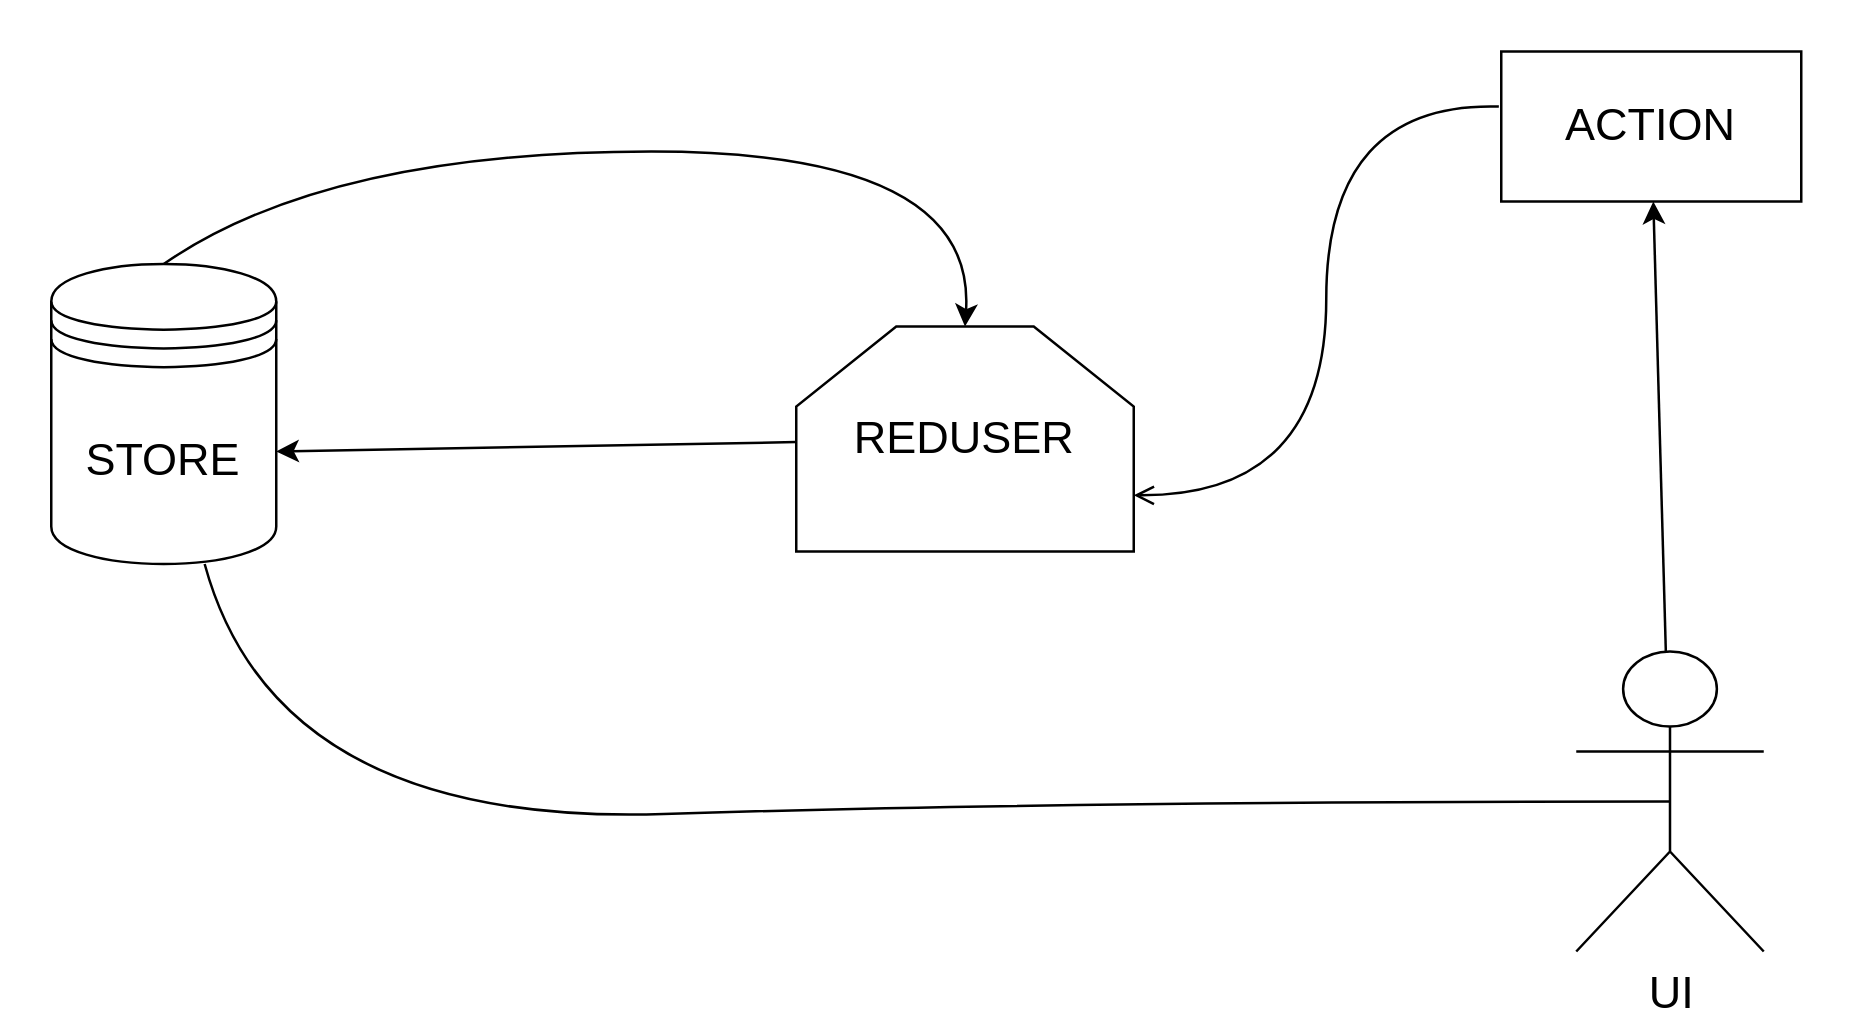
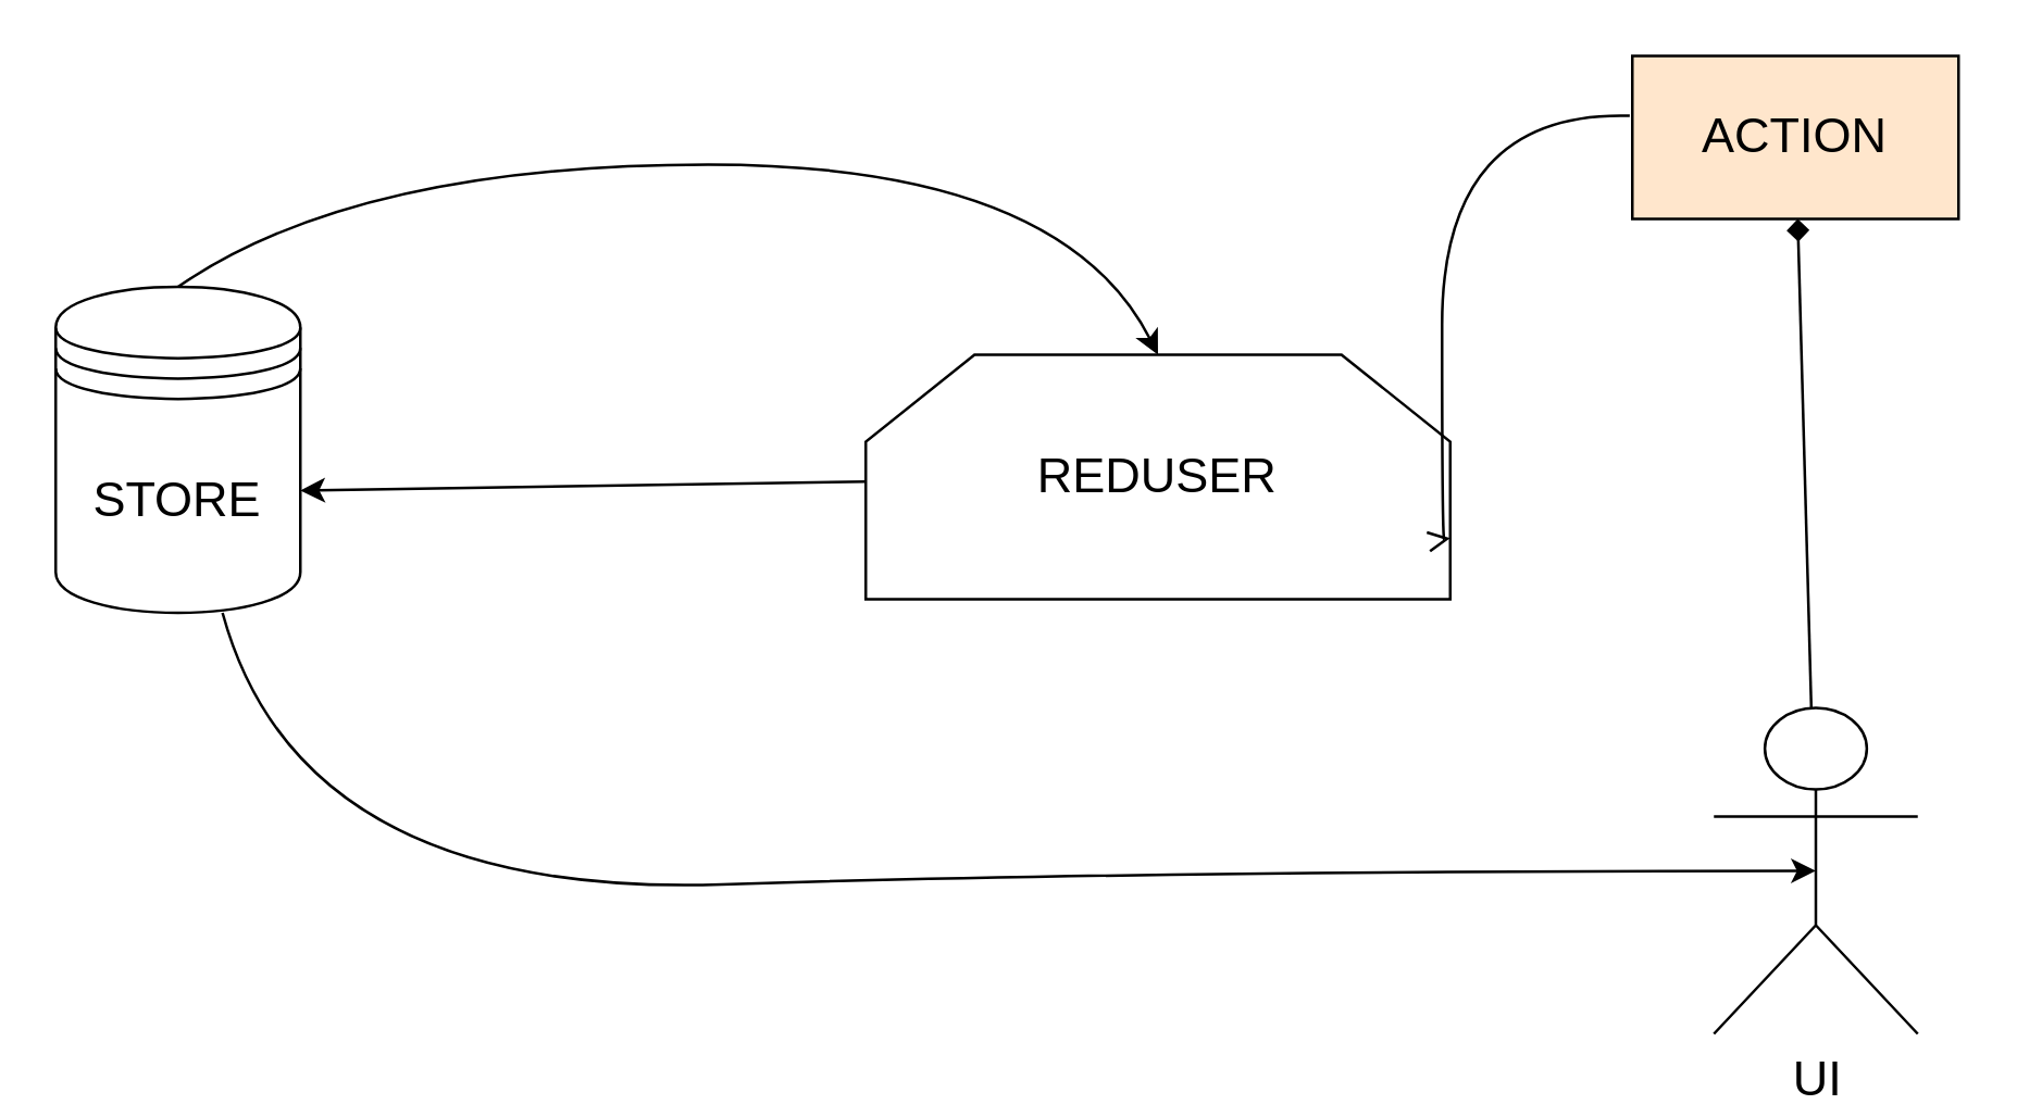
- <mxCell id="8" value="ACTION" style="rounded=0;whiteSpace=wrap;html=1;fontSize=18;" vertex="1" parent="1"><mxGeometry x="600" y="20" width="120" height="60" as="geometry" /></mxCell>
+ <mxCell id="8" value="ACTION" style="rounded=0;whiteSpace=wrap;html=1;fontSize=18;fillColor=#ffe6cc;" vertex="1" parent="1"><mxGeometry x="600" y="20" width="120" height="60" as="geometry" /></mxCell>
- <mxCell id="9" style="edgeStyle=none;html=1;fontSize=18;" edge="1" parent="1" source="10" target="8"><mxGeometry relative="1" as="geometry" /></mxCell>
+ <mxCell id="9" style="edgeStyle=none;html=1;fontSize=18;endArrow=diamond;" edge="1" parent="1" source="10" target="8"><mxGeometry relative="1" as="geometry" /></mxCell>
- <mxCell id="3" value="&lt;font style=&quot;font-size: 18px;&quot;&gt;REDUSER&lt;/font&gt;" style="shape=loopLimit;whiteSpace=wrap;html=1;size=40;" vertex="1" parent="1"><mxGeometry x="318" y="130" width="135" height="90" as="geometry" /></mxCell>
+ <mxCell id="3" value="&lt;font style=&quot;font-size: 18px;&quot;&gt;REDUSER&lt;/font&gt;" style="shape=loopLimit;whiteSpace=wrap;html=1;size=40;" vertex="1" parent="1"><mxGeometry x="318" y="130" width="215" height="90" as="geometry" /></mxCell>
- <mxCell id="5" style="edgeStyle=none;curved=1;html=1;entryX=0.5;entryY=0.5;entryDx=0;entryDy=0;entryPerimeter=0;fontSize=18;endArrow=none;" edge="1" parent="1" source="6" target="10"><mxGeometry relative="1" as="geometry"><Array as="points"><mxPoint x="110" y="330" /><mxPoint x="420" y="320" /></Array></mxGeometry></mxCell>
+ <mxCell id="5" style="edgeStyle=none;curved=1;html=1;entryX=0.5;entryY=0.5;entryDx=0;entryDy=0;entryPerimeter=0;fontSize=18;" edge="1" parent="1" source="6" target="10"><mxGeometry relative="1" as="geometry"><Array as="points"><mxPoint x="110" y="330" /><mxPoint x="420" y="320" /></Array></mxGeometry></mxCell>
